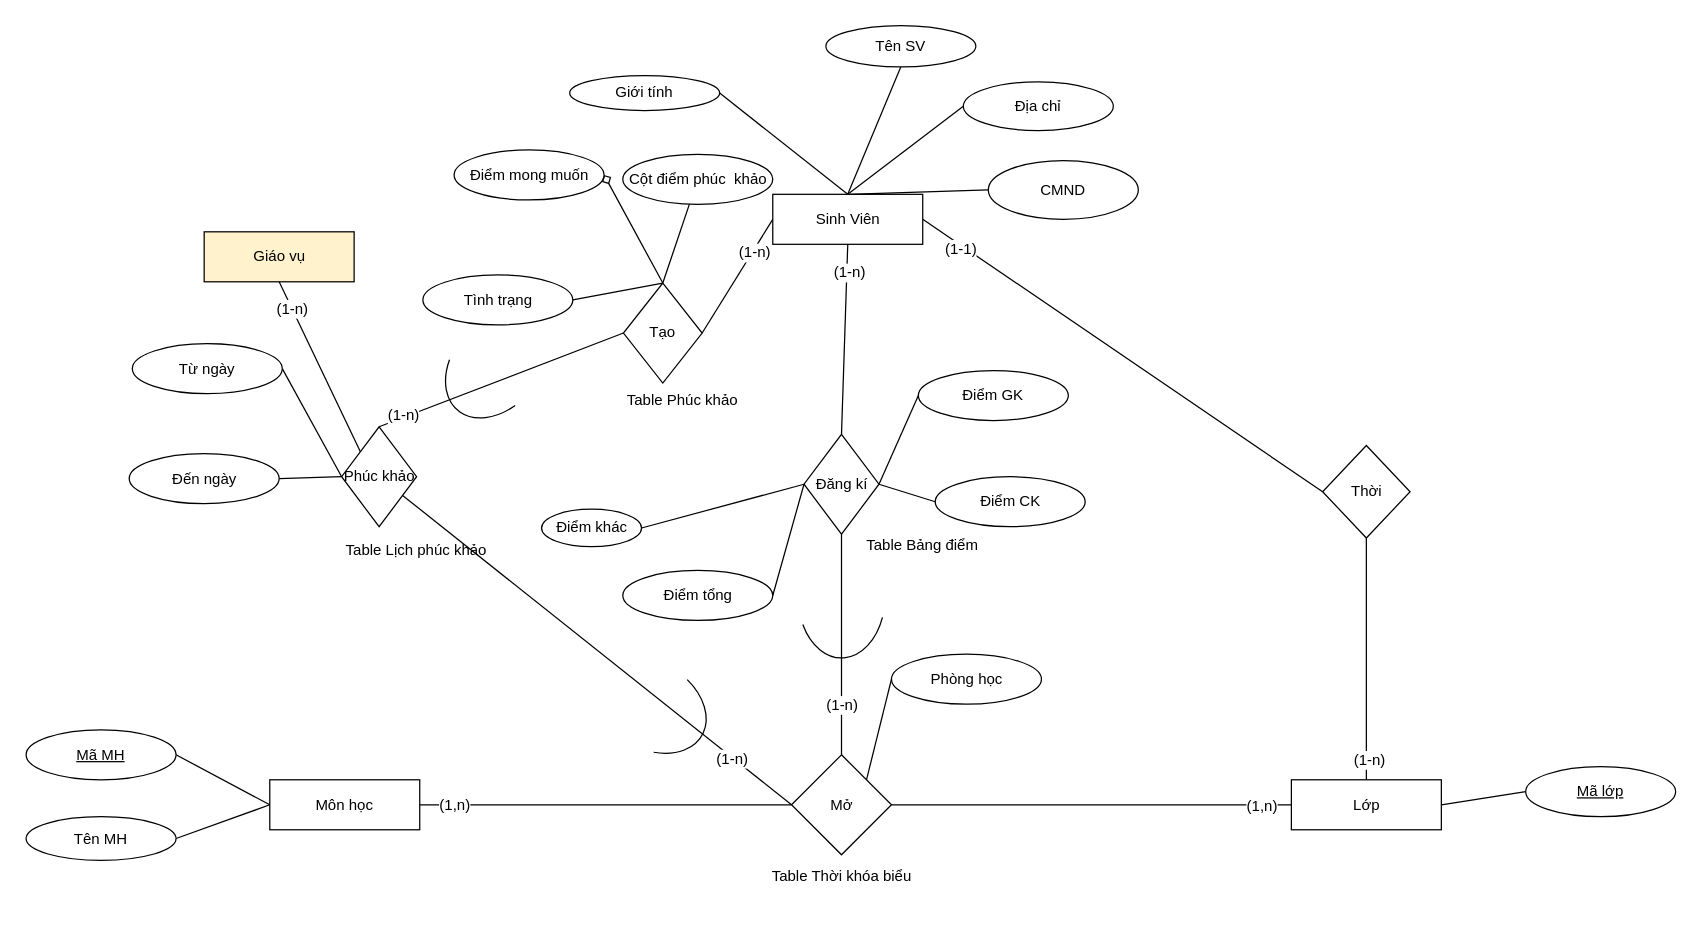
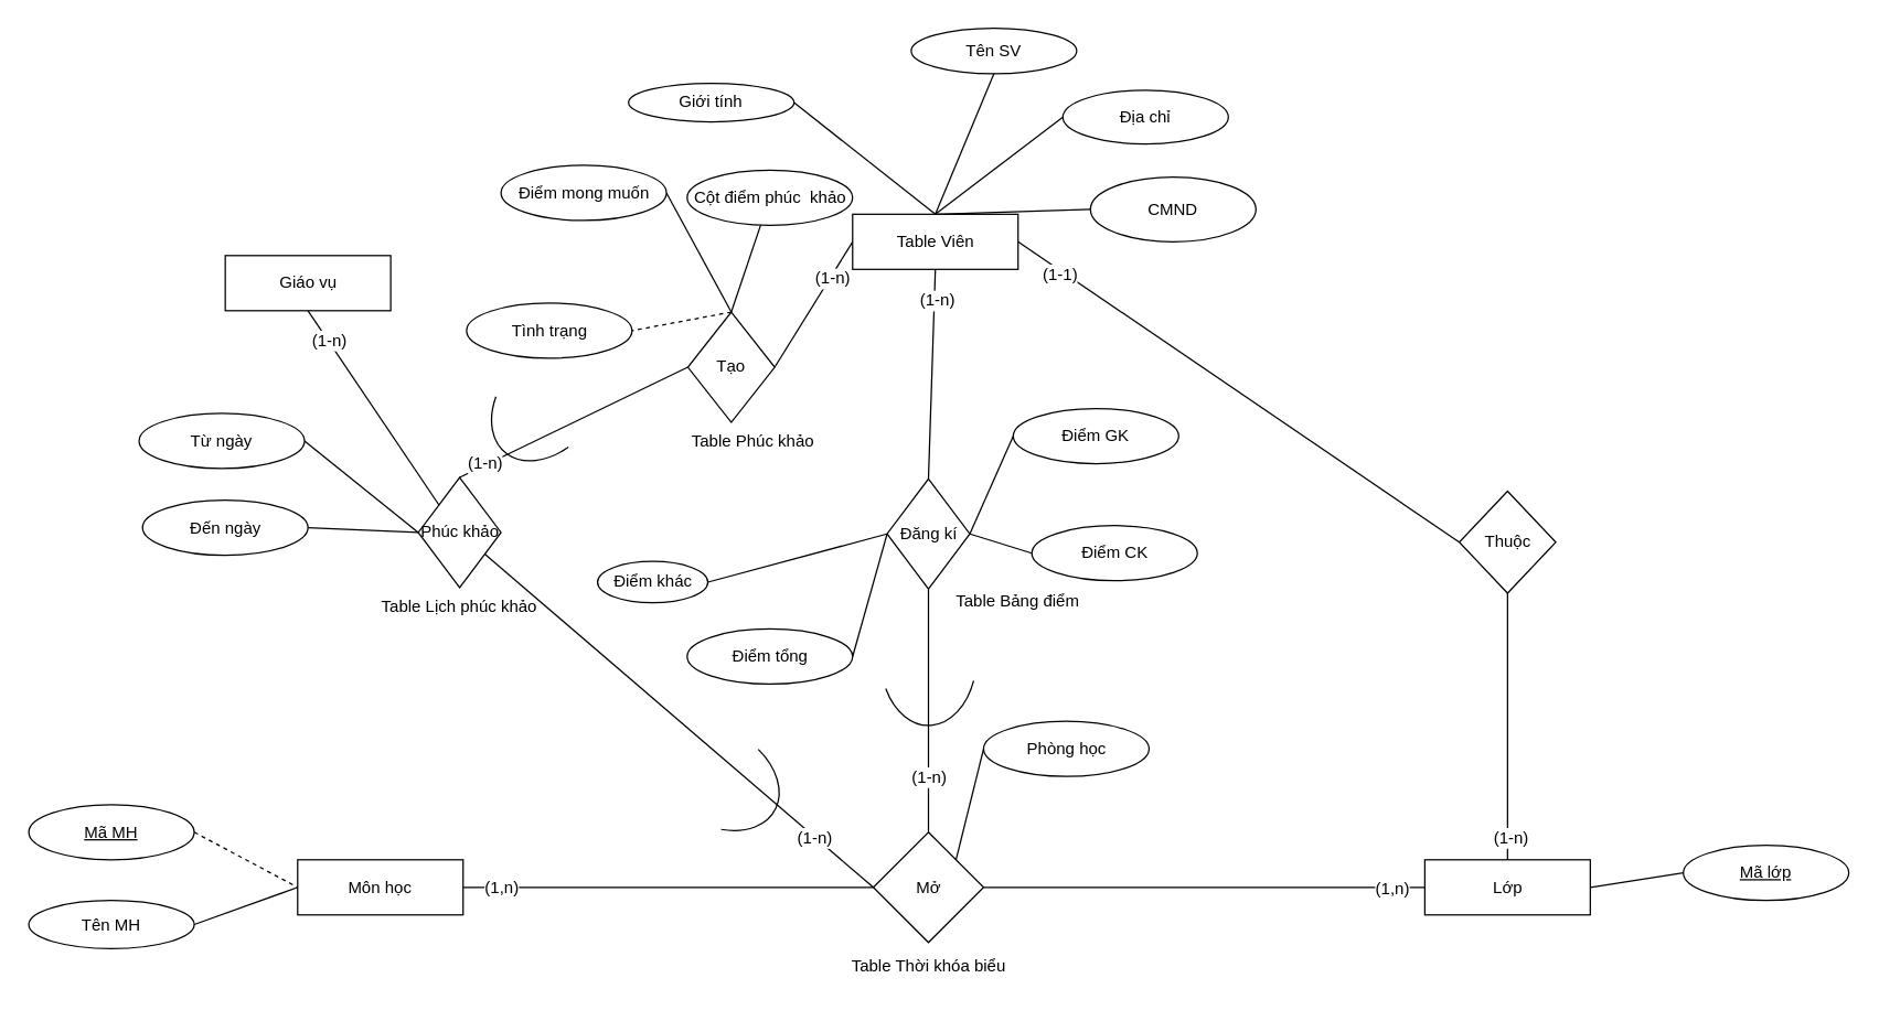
- <mxCell id="66" style="edgeStyle=none;rounded=0;orthogonalLoop=1;jettySize=auto;html=1;exitX=0.5;exitY=0;exitDx=0;exitDy=0;entryX=1;entryY=0.5;entryDx=0;entryDy=0;endArrow=diamond;endFill=0;" edge="1" parent="1" source="67" target="70"><mxGeometry relative="1" as="geometry" /></mxCell>
+ <mxCell id="66" style="edgeStyle=none;rounded=0;orthogonalLoop=1;jettySize=auto;html=1;exitX=0.5;exitY=0;exitDx=0;exitDy=0;entryX=1;entryY=0.5;entryDx=0;entryDy=0;endArrow=none;endFill=0;" edge="1" parent="1" source="67" target="70"><mxGeometry relative="1" as="geometry" /></mxCell>
- <mxCell id="14" value="Sinh Viên" style="rounded=0;whiteSpace=wrap;html=1;" parent="1" vertex="1"><mxGeometry x="617.5" y="155" width="120" height="40" as="geometry" /></mxCell>
+ <mxCell id="14" value="Table Viên" style="rounded=0;whiteSpace=wrap;html=1;" parent="1" vertex="1"><mxGeometry x="617.5" y="155" width="120" height="40" as="geometry" /></mxCell>
- <mxCell id="49" value="Giáo vụ" style="rounded=0;whiteSpace=wrap;html=1;fillColor=#fff2cc;" vertex="1" parent="1"><mxGeometry x="162.5" y="185" width="120" height="40" as="geometry" /></mxCell>
+ <mxCell id="49" value="Giáo vụ" style="rounded=0;whiteSpace=wrap;html=1;" vertex="1" parent="1"><mxGeometry x="162.5" y="185" width="120" height="40" as="geometry" /></mxCell>
- <mxCell id="55" style="edgeStyle=none;rounded=0;orthogonalLoop=1;jettySize=auto;html=1;exitX=0.5;exitY=0;exitDx=0;exitDy=0;entryX=1;entryY=0.5;entryDx=0;entryDy=0;endArrow=none;endFill=0;" edge="1" parent="1" source="67" target="61"><mxGeometry relative="1" as="geometry" /></mxCell>
+ <mxCell id="55" style="edgeStyle=none;rounded=0;orthogonalLoop=1;jettySize=auto;html=1;exitX=0.5;exitY=0;exitDx=0;exitDy=0;entryX=1;entryY=0.5;entryDx=0;entryDy=0;endArrow=none;endFill=0;dashed=1;" edge="1" parent="1" source="67" target="61"><mxGeometry relative="1" as="geometry" /></mxCell>
- <mxCell id="59" value="Từ ngày" style="ellipse;whiteSpace=wrap;html=1;" vertex="1" parent="1"><mxGeometry x="105" y="274.5" width="120" height="40" as="geometry" /></mxCell>
+ <mxCell id="59" value="Từ ngày" style="ellipse;whiteSpace=wrap;html=1;" vertex="1" parent="1"><mxGeometry x="100" y="299.5" width="120" height="40" as="geometry" /></mxCell>
- <mxCell id="56" value="Phúc khảo" style="rhombus;whiteSpace=wrap;html=1;" vertex="1" parent="1"><mxGeometry x="272.5" y="341" width="60" height="80" as="geometry" /></mxCell>
+ <mxCell id="56" value="Phúc khảo" style="rhombus;whiteSpace=wrap;html=1;" vertex="1" parent="1"><mxGeometry x="302.5" y="346" width="60" height="80" as="geometry" /></mxCell>
- <mxCell id="47" value="Thời" style="rhombus;whiteSpace=wrap;html=1;" parent="1" vertex="1"><mxGeometry x="1057.5" y="356" width="70" height="74" as="geometry" /></mxCell>
+ <mxCell id="47" value="Thuộc" style="rhombus;whiteSpace=wrap;html=1;" parent="1" vertex="1"><mxGeometry x="1057.5" y="356" width="70" height="74" as="geometry" /></mxCell>
- <mxCell id="26" style="edgeStyle=none;rounded=0;orthogonalLoop=1;jettySize=auto;html=1;exitX=1;exitY=0.5;exitDx=0;exitDy=0;entryX=0;entryY=0.5;entryDx=0;entryDy=0;endArrow=none;endFill=0;" parent="1" source="27" target="16" edge="1"><mxGeometry relative="1" as="geometry" /></mxCell>
+ <mxCell id="26" style="edgeStyle=none;rounded=0;orthogonalLoop=1;jettySize=auto;html=1;exitX=1;exitY=0.5;exitDx=0;exitDy=0;entryX=0;entryY=0.5;entryDx=0;entryDy=0;endArrow=none;endFill=0;dashed=1;" parent="1" source="27" target="16" edge="1"><mxGeometry relative="1" as="geometry" /></mxCell>
